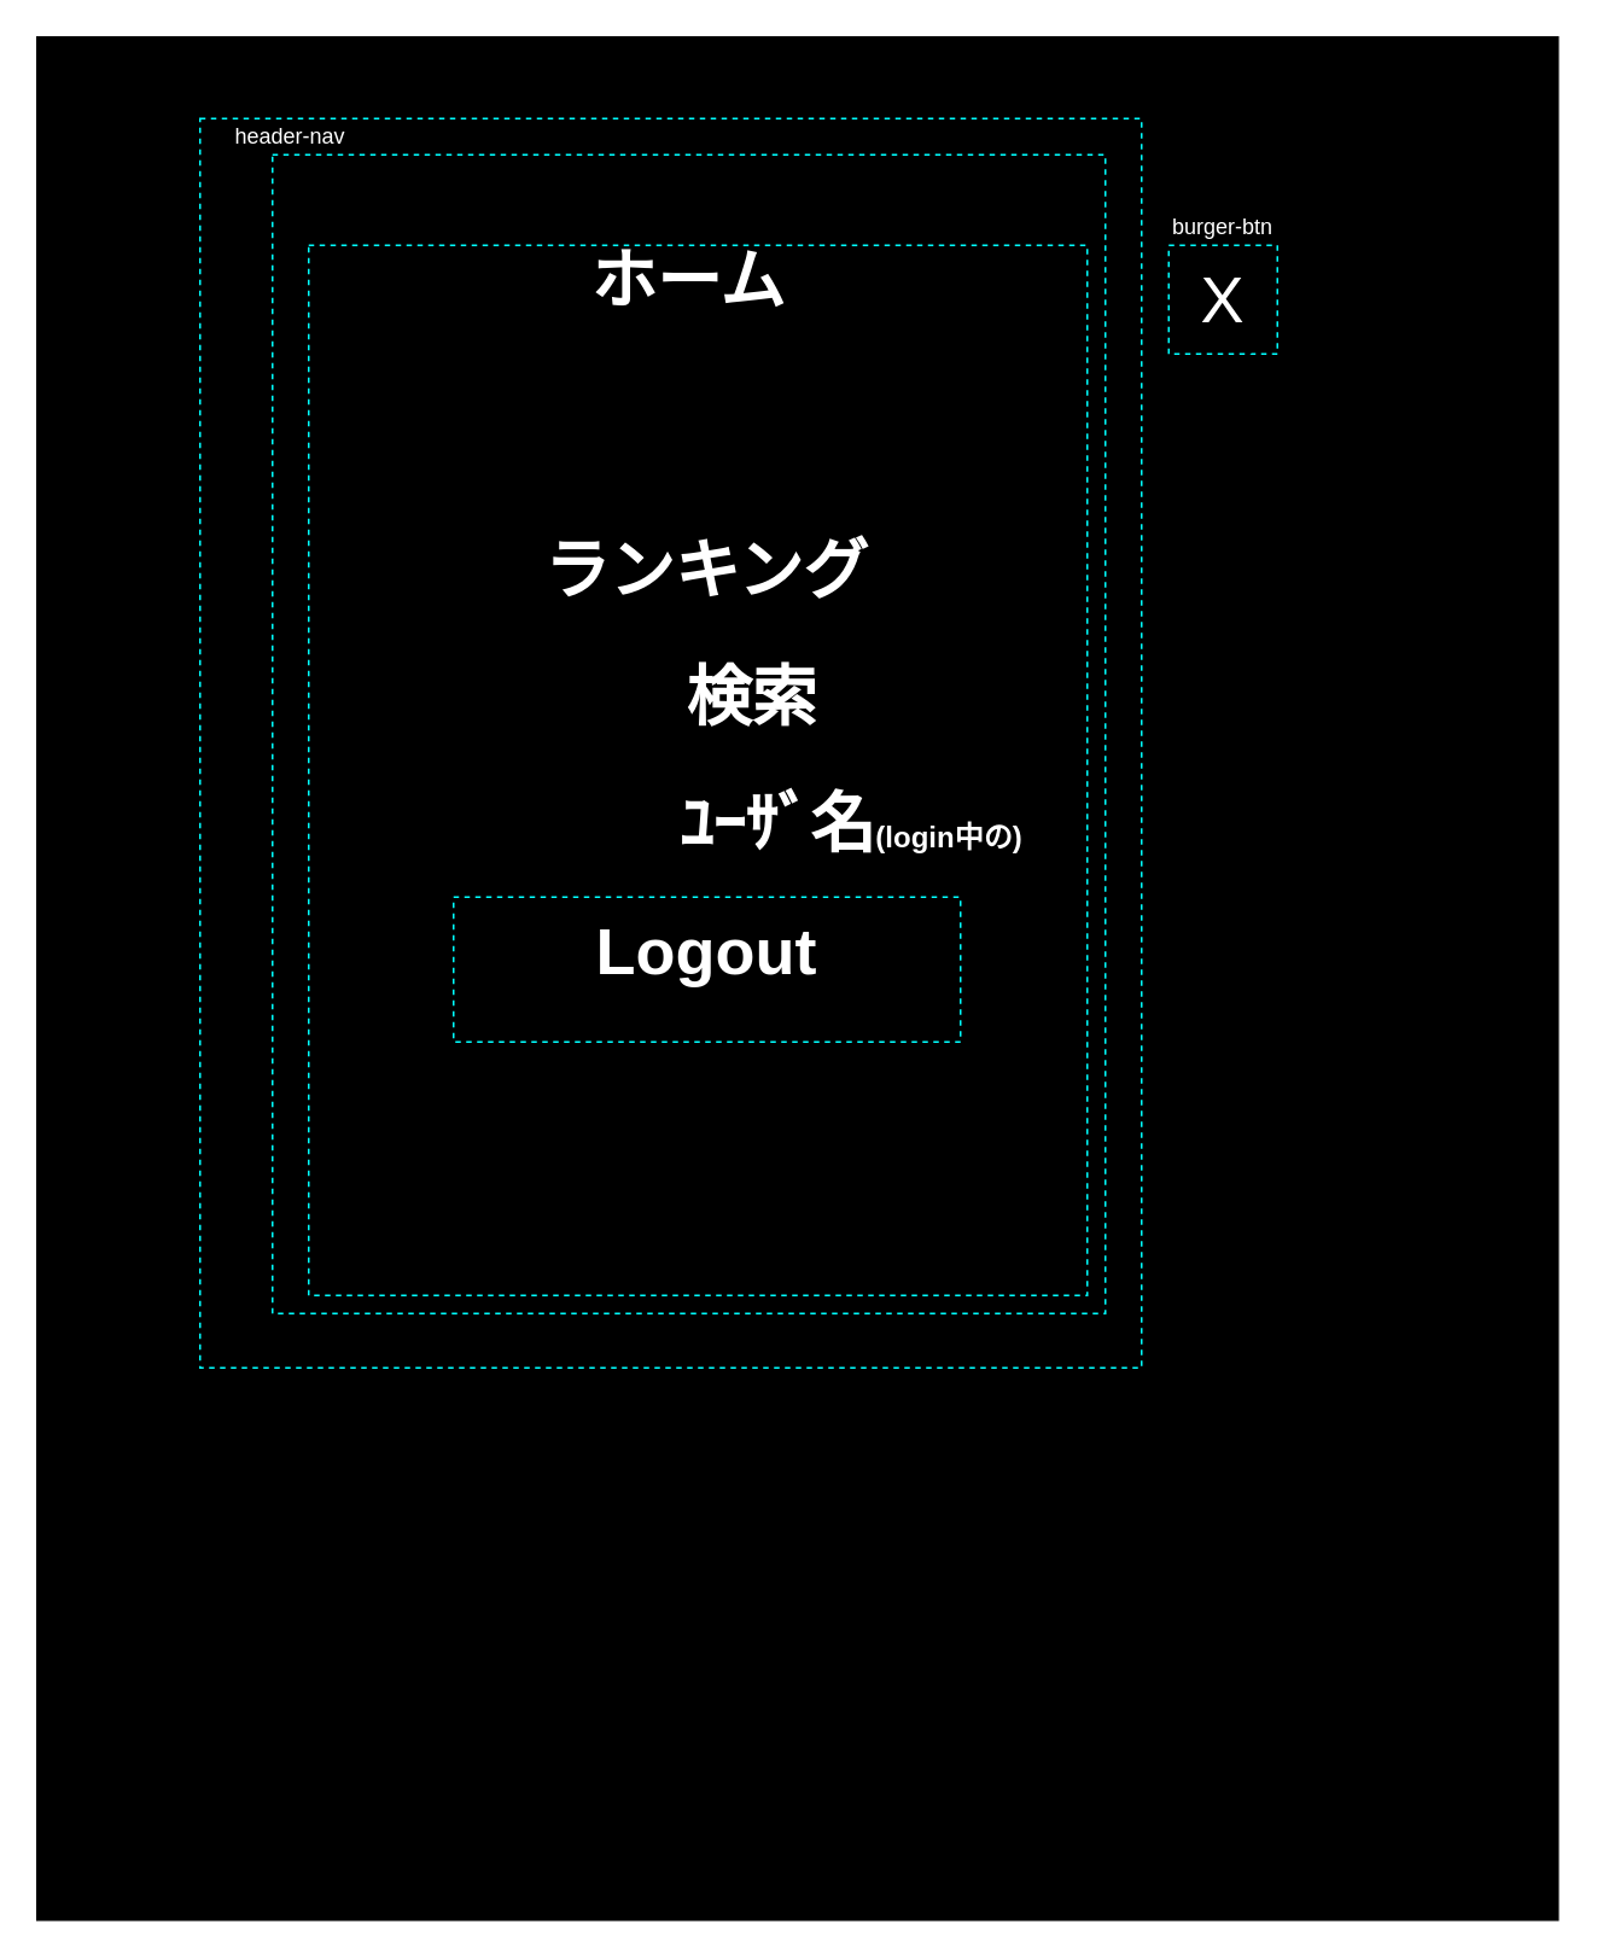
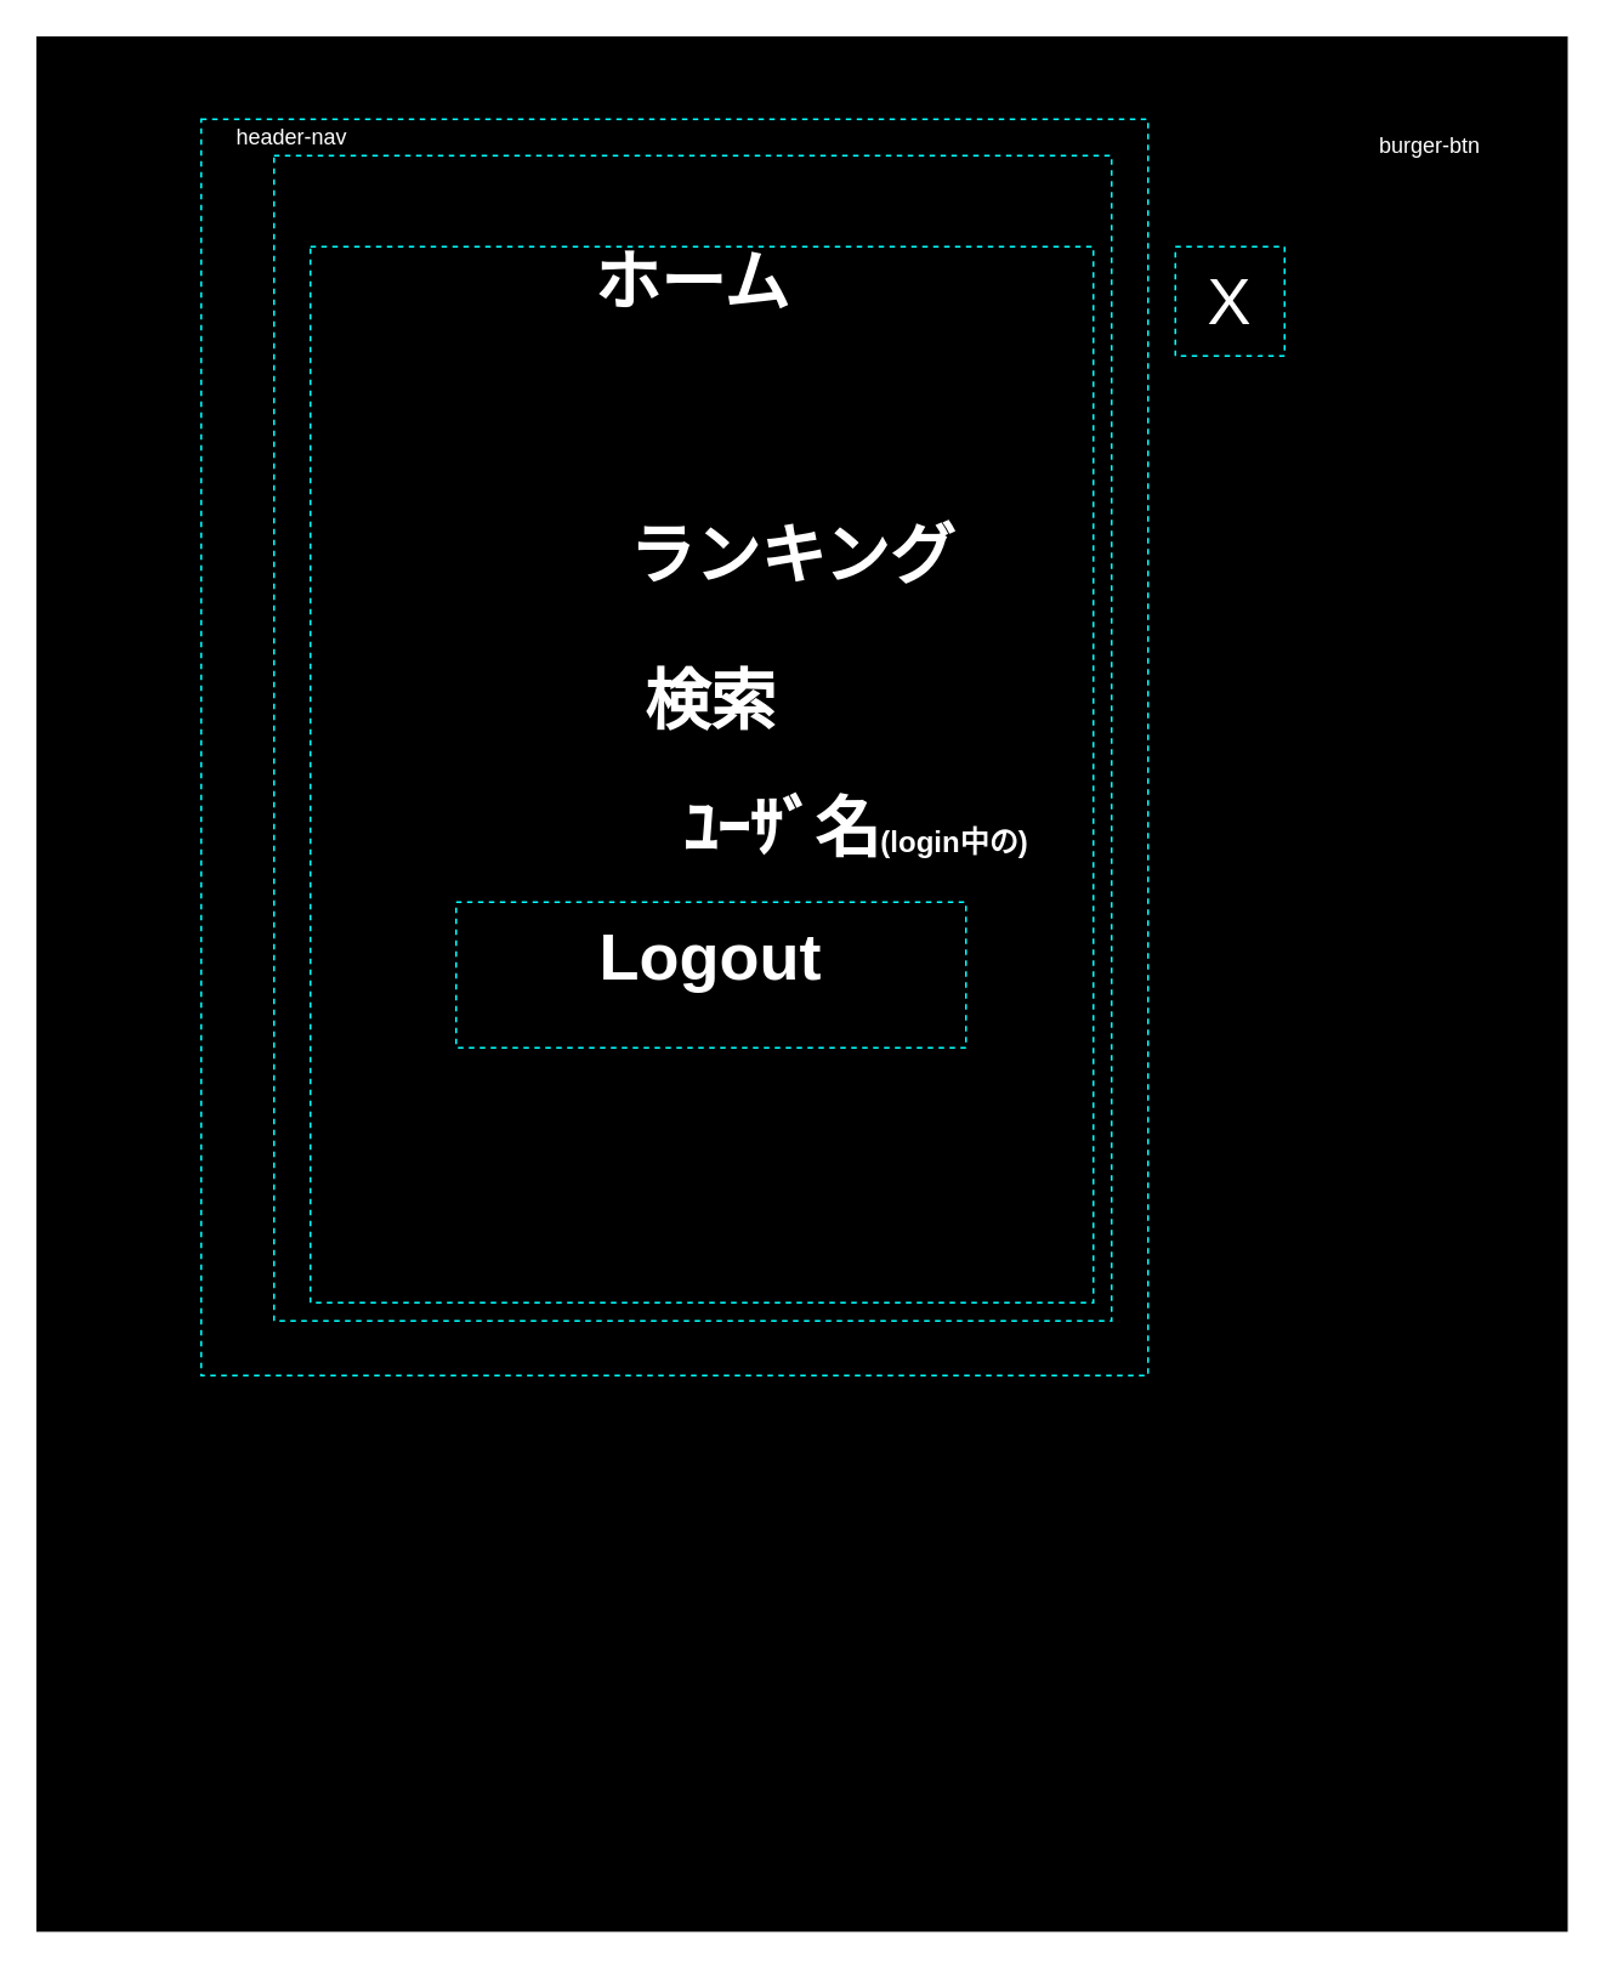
- <mxCell id="12" value="&lt;font color=&quot;#ffffff&quot;&gt;burger-btn&lt;/font&gt;" style="text;html=1;strokeColor=none;fillColor=none;align=center;verticalAlign=middle;whiteSpace=wrap;rounded=0;" vertex="1" parent="1"><mxGeometry x="630" y="115" width="90" height="20" as="geometry" /></mxCell>
+ <mxCell id="12" value="&lt;font color=&quot;#ffffff&quot;&gt;burger-btn&lt;/font&gt;" style="text;html=1;strokeColor=none;fillColor=none;align=center;verticalAlign=middle;whiteSpace=wrap;rounded=0;" vertex="1" parent="1"><mxGeometry x="740" y="70" width="90" height="20" as="geometry" /></mxCell>
- <mxCell id="10" value="&lt;font color=&quot;#ffffff&quot; style=&quot;font-size: 36px&quot;&gt;&lt;b&gt;ランキング&lt;/b&gt;&lt;/font&gt;" style="text;html=1;strokeColor=none;fillColor=none;align=center;verticalAlign=middle;whiteSpace=wrap;rounded=0;" vertex="1" parent="1"><mxGeometry x="290" y="285" width="200" height="60" as="geometry" /></mxCell>
+ <mxCell id="10" value="&lt;font color=&quot;#ffffff&quot; style=&quot;font-size: 36px&quot;&gt;&lt;b&gt;ランキング&lt;/b&gt;&lt;/font&gt;" style="text;html=1;strokeColor=none;fillColor=none;align=center;verticalAlign=middle;whiteSpace=wrap;rounded=0;" vertex="1" parent="1"><mxGeometry x="335" y="275" width="200" height="60" as="geometry" /></mxCell>
- <mxCell id="9" value="&lt;font color=&quot;#ffffff&quot; style=&quot;font-size: 36px&quot;&gt;&lt;b&gt;検索&lt;/b&gt;&lt;/font&gt;" style="text;html=1;strokeColor=none;fillColor=none;align=center;verticalAlign=middle;whiteSpace=wrap;rounded=0;" vertex="1" parent="1"><mxGeometry x="325" y="355" width="180" height="60" as="geometry" /></mxCell>
+ <mxCell id="9" value="&lt;font color=&quot;#ffffff&quot; style=&quot;font-size: 36px&quot;&gt;&lt;b&gt;検索&lt;/b&gt;&lt;/font&gt;" style="text;html=1;strokeColor=none;fillColor=none;align=center;verticalAlign=middle;whiteSpace=wrap;rounded=0;" vertex="1" parent="1"><mxGeometry x="300" y="355" width="180" height="60" as="geometry" /></mxCell>
